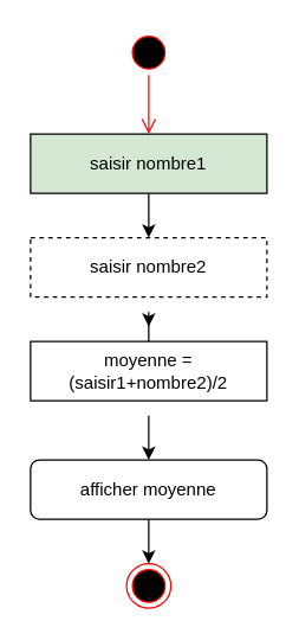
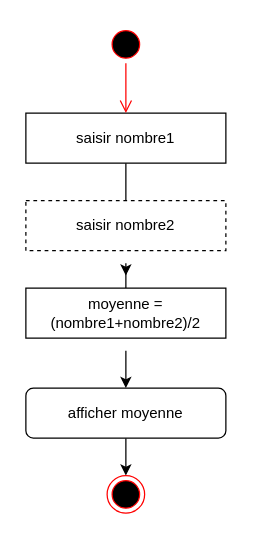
- <mxCell id="3" value="saisir nombre1" style="rounded=0;whiteSpace=wrap;html=1;fillColor=#d5e8d4;" parent="1" vertex="1"><mxGeometry x="20" y="90" width="160" height="40" as="geometry" /></mxCell>
+ <mxCell id="3" value="saisir nombre1" style="rounded=0;whiteSpace=wrap;html=1;" parent="1" vertex="1"><mxGeometry x="20" y="90" width="160" height="40" as="geometry" /></mxCell>
- <mxCell id="2" value="" style="edgeStyle=orthogonalEdgeStyle;rounded=0;orthogonalLoop=1;jettySize=auto;html=1;entryX=0.5;entryY=0;entryDx=0;entryDy=0;" parent="1" source="3" target="4" edge="1"><mxGeometry relative="1" as="geometry" /></mxCell>
+ <mxCell id="2" value="" style="edgeStyle=orthogonalEdgeStyle;rounded=0;orthogonalLoop=1;jettySize=auto;html=1;entryX=0.5;entryY=0;entryDx=0;entryDy=0;endArrow=none;" parent="1" source="3" target="4" edge="1"><mxGeometry relative="1" as="geometry" /></mxCell>
- <mxCell id="6" value="moyenne = (saisir1+nombre2)/2" style="rounded=0;whiteSpace=wrap;html=1;" parent="1" vertex="1"><mxGeometry x="20" y="230" width="160" height="40" as="geometry" /></mxCell>
+ <mxCell id="6" value="moyenne = (nombre1+nombre2)/2" style="rounded=0;whiteSpace=wrap;html=1;" parent="1" vertex="1"><mxGeometry x="20" y="230" width="160" height="40" as="geometry" /></mxCell>
